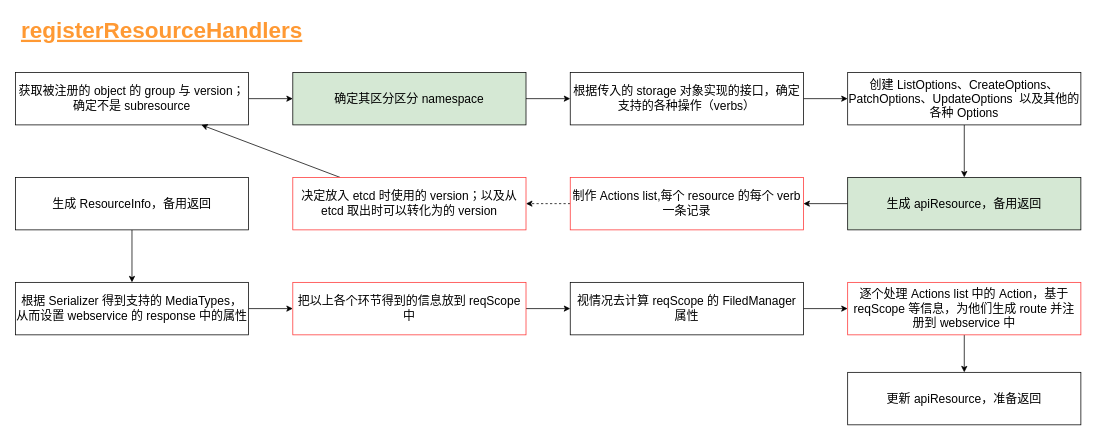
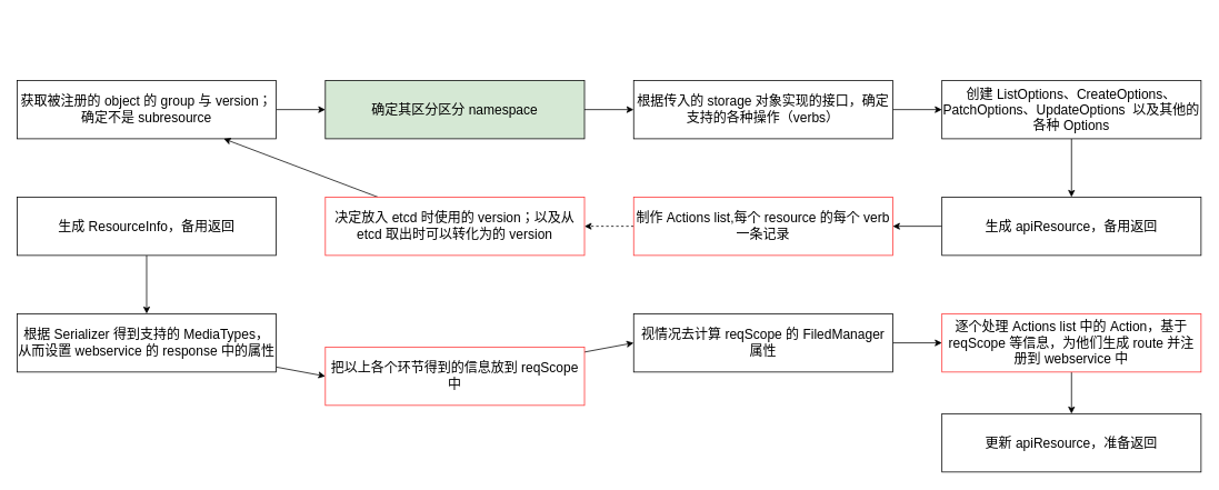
- <mxCell id="2" value="registerResourceHandlers" style="text;html=1;resizable=0;autosize=1;align=center;verticalAlign=middle;points=[];fillColor=none;strokeColor=none;rounded=0;fontSize=30;fontColor=#FF9933;fontStyle=5" vertex="1" parent="1"><mxGeometry x="20" y="20" width="390" height="40" as="geometry" /></mxCell>
- <mxCell id="18" value="生成 apiResource，备用返回" style="rounded=0;whiteSpace=wrap;html=1;fontSize=16;fillColor=#d5e8d4;" vertex="1" parent="1"><mxGeometry x="1130" y="236" width="311" height="70" as="geometry" /></mxCell>
+ <mxCell id="18" value="生成 apiResource，备用返回" style="rounded=0;whiteSpace=wrap;html=1;fontSize=16;" vertex="1" parent="1"><mxGeometry x="1130" y="236" width="311" height="70" as="geometry" /></mxCell>
- <mxCell id="22" value="把以上各个环节得到的信息放到 reqScope 中" style="rounded=0;whiteSpace=wrap;html=1;fontSize=16;strokeColor=#FF3333;" vertex="1" parent="1"><mxGeometry x="390" y="376" width="311" height="70" as="geometry" /></mxCell>
+ <mxCell id="22" value="把以上各个环节得到的信息放到 reqScope 中" style="rounded=0;whiteSpace=wrap;html=1;fontSize=16;strokeColor=#FF3333;" vertex="1" parent="1"><mxGeometry x="390" y="416" width="311" height="70" as="geometry" /></mxCell>
